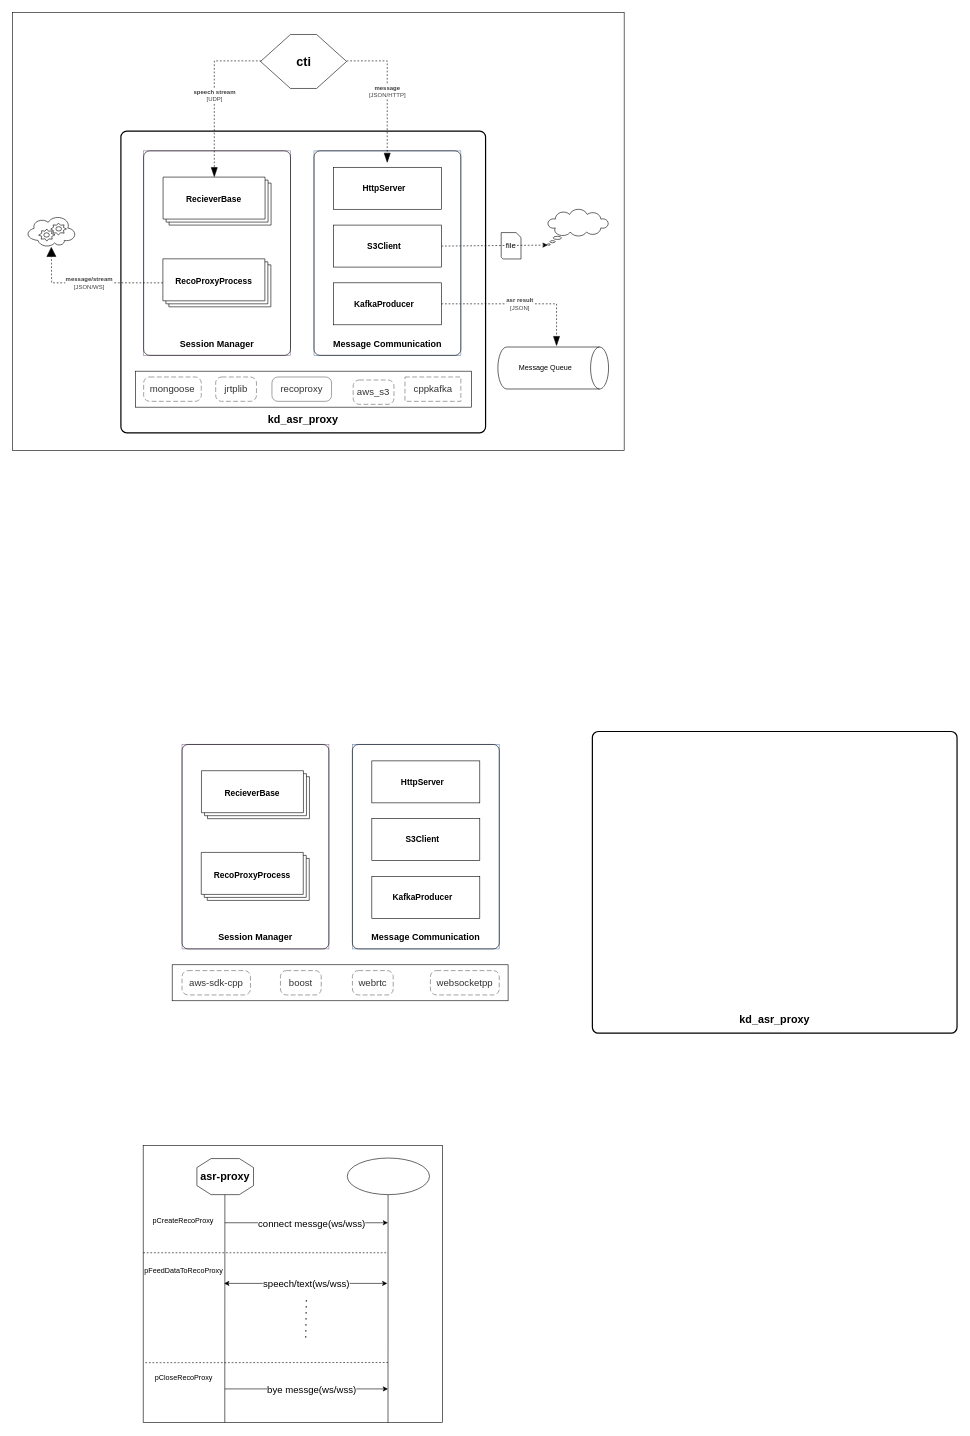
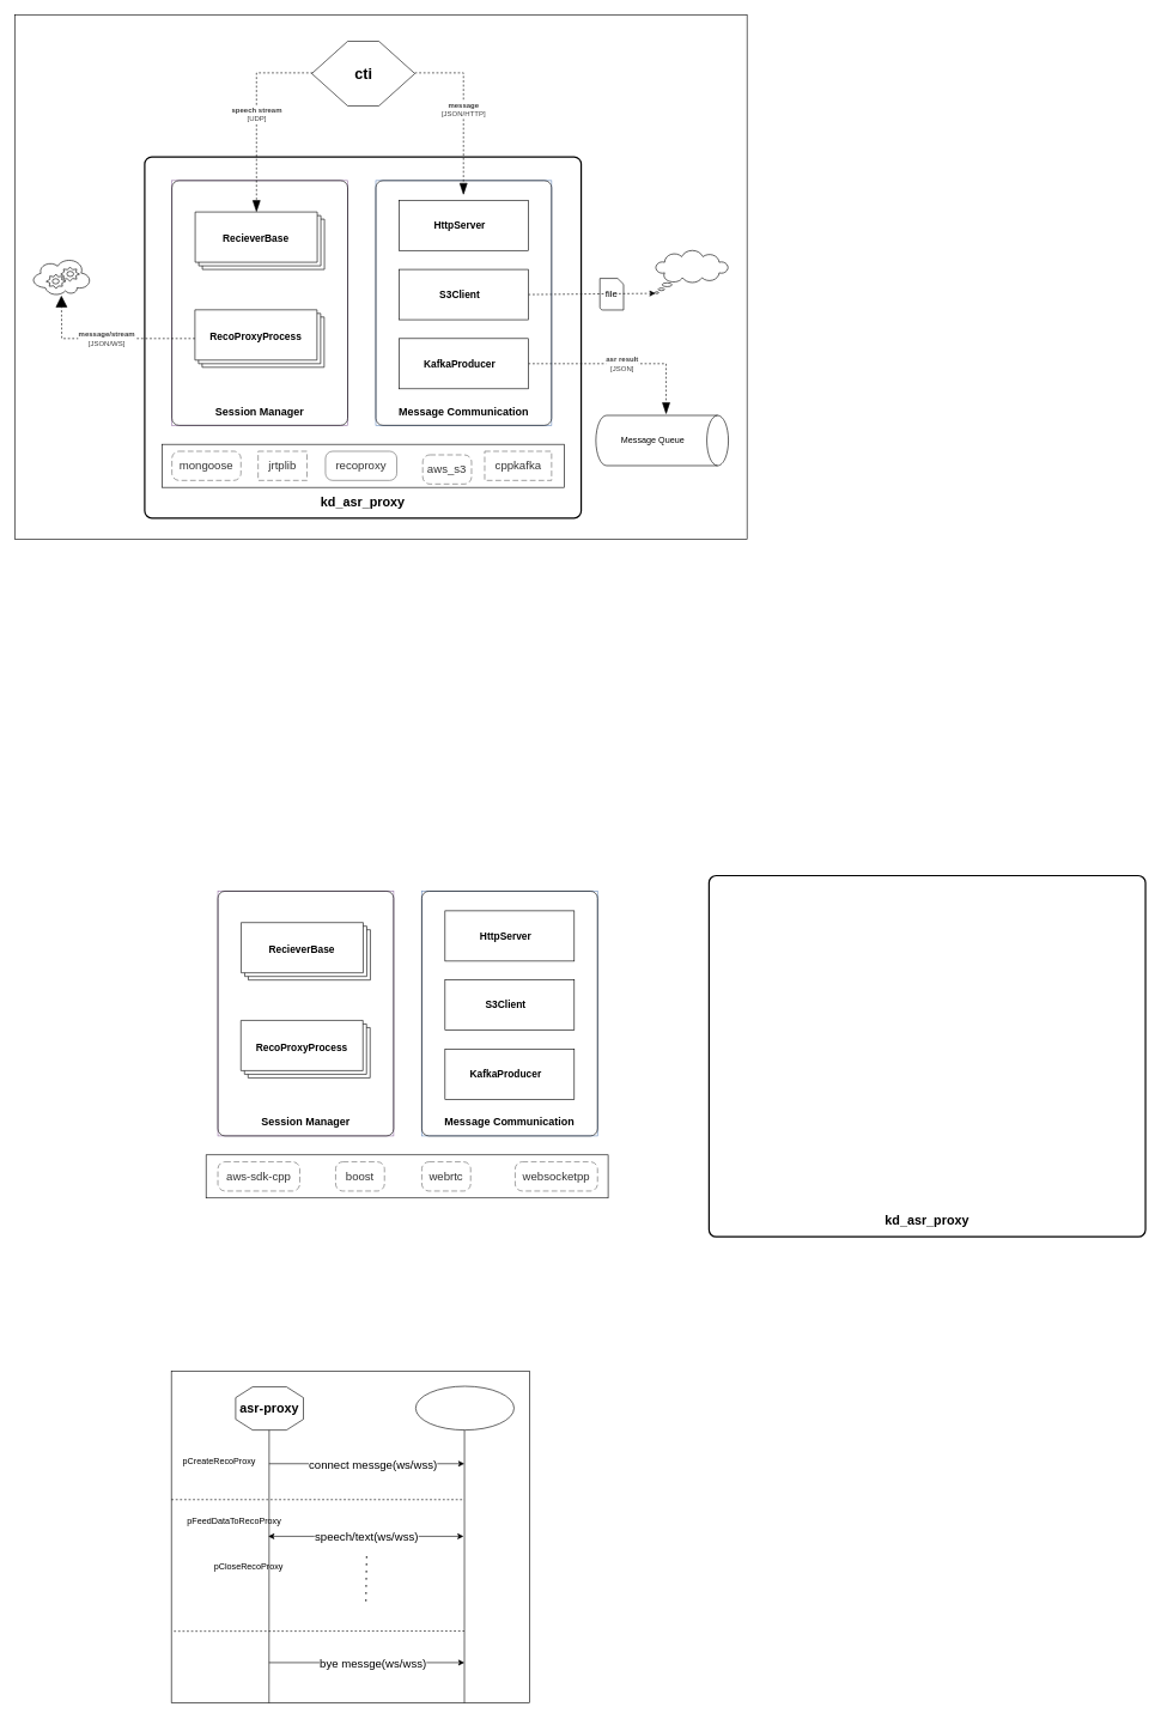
- <mxCell id="14" value="&lt;font style=&quot;font-size: 16px&quot;&gt;&lt;span&gt;&lt;div style=&quot;&quot;&gt;jrtplib&lt;/div&gt;&lt;/span&gt;&lt;/font&gt;&lt;div style=&quot;&quot;&gt;&lt;/div&gt;" style="rounded=1;fontSize=11;whiteSpace=wrap;html=1;dashed=1;arcSize=20;fillColor=none;strokeColor=#666666;fontColor=#333333;labelBackgroundColor=none;align=center;verticalAlign=middle;labelBorderColor=none;spacingTop=0;spacing=10;dashPattern=8 4;metaEdit=1;rotatable=1;perimeter=rectanglePerimeter;noLabel=0;labelPadding=0;allowArrows=0;connectable=1;expand=0;recursiveResize=0;editable=1;pointerEvents=0;absoluteArcSize=1;points=[[0.25,0,0],[0.5,0,0],[0.75,0,0],[1,0.25,0],[1,0.5,0],[1,0.75,0],[0.75,1,0],[0.5,1,0],[0.25,1,0],[0,0.75,0],[0,0.5,0],[0,0.25,0]];fontStyle=0;movable=1;resizable=1;deletable=1;locked=0;container=0;" parent="2" vertex="1"><mxGeometry x="339.004" y="607.61" width="68.003" height="40.59" as="geometry" /></mxCell>
+ <mxCell id="14" value="&lt;font style=&quot;font-size: 16px&quot;&gt;&lt;span&gt;&lt;div style=&quot;&quot;&gt;jrtplib&lt;/div&gt;&lt;/span&gt;&lt;/font&gt;&lt;div style=&quot;&quot;&gt;&lt;/div&gt;" style="fontSize=11;whiteSpace=wrap;html=1;dashed=1;arcSize=20;fillColor=none;strokeColor=#666666;fontColor=#333333;labelBackgroundColor=none;align=center;verticalAlign=middle;labelBorderColor=none;spacingTop=0;spacing=10;dashPattern=8 4;metaEdit=1;rotatable=1;noLabel=0;labelPadding=0;allowArrows=0;connectable=1;expand=0;recursiveResize=0;editable=1;pointerEvents=0;absoluteArcSize=1;points=[[0.25,0,0],[0.5,0,0],[0.75,0,0],[1,0.25,0],[1,0.5,0],[1,0.75,0],[0.75,1,0],[0.5,1,0],[0.25,1,0],[0,0.75,0],[0,0.5,0],[0,0.25,0]];fontStyle=0;movable=1;resizable=1;deletable=1;locked=0;container=0;rounded=0;" parent="2" vertex="1"><mxGeometry x="339.004" y="607.61" width="68.003" height="40.59" as="geometry" /></mxCell>
- <mxCell id="46" value="pFeedDataToRecoProxy" style="text;html=1;align=center;verticalAlign=middle;whiteSpace=wrap;rounded=0;" vertex="1" parent="43"><mxGeometry x="1.134" y="193.901" width="136.054" height="30" as="geometry" /></mxCell>
+ <mxCell id="46" value="pFeedDataToRecoProxy" style="text;html=1;align=center;verticalAlign=middle;whiteSpace=wrap;rounded=0;" vertex="1" parent="43"><mxGeometry x="21.134" y="193.901" width="136.054" height="30" as="geometry" /></mxCell>
- <mxCell id="45" value="&lt;div&gt;pCloseRecoProxy&lt;/div&gt;" style="text;html=1;align=center;verticalAlign=middle;whiteSpace=wrap;rounded=0;" vertex="1" parent="43"><mxGeometry x="1.134" y="371.901" width="136.054" height="30" as="geometry" /></mxCell>
+ <mxCell id="45" value="&lt;div&gt;pCloseRecoProxy&lt;/div&gt;" style="text;html=1;align=center;verticalAlign=middle;whiteSpace=wrap;rounded=0;" vertex="1" parent="43"><mxGeometry x="41.134" y="256.901" width="136.054" height="30" as="geometry" /></mxCell>
